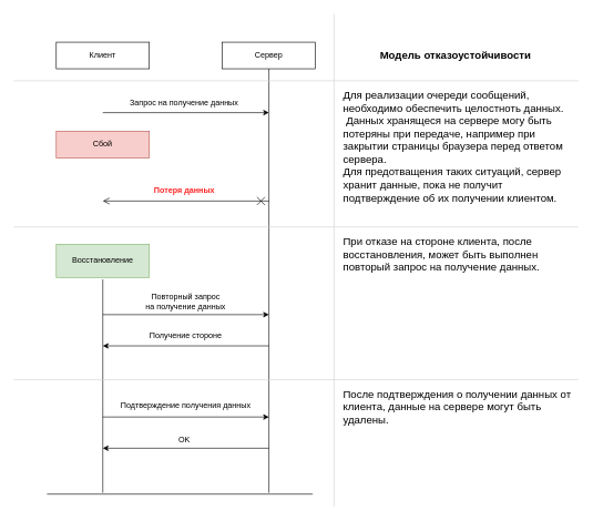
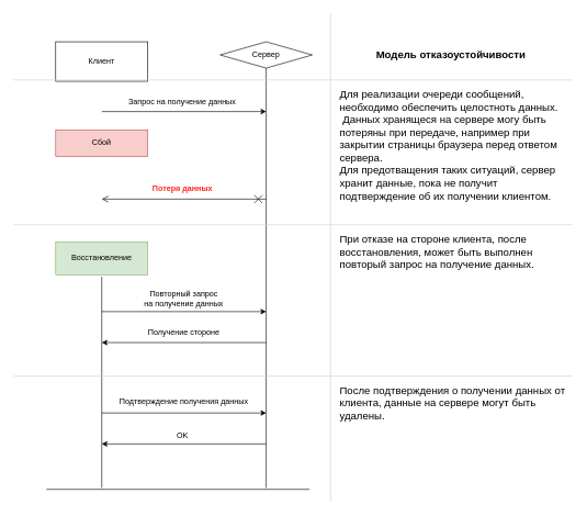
- <mxCell id="2" value="Клиент" style="rounded=0;whiteSpace=wrap;html=1;" parent="1" vertex="1"><mxGeometry x="84" y="63" width="140" height="40" as="geometry" /></mxCell>
+ <mxCell id="2" value="Клиент" style="rounded=0;whiteSpace=wrap;html=1;" parent="1" vertex="1"><mxGeometry x="84" y="63" width="140" height="60" as="geometry" /></mxCell>
- <mxCell id="3" value="Сервер" style="rounded=0;whiteSpace=wrap;html=1;" parent="1" vertex="1"><mxGeometry x="334" y="63" width="140" height="40" as="geometry" /></mxCell>
+ <mxCell id="3" value="Сервер" style="rhombus;whiteSpace=wrap;html=1;" parent="1" vertex="1"><mxGeometry x="334" y="63" width="140" height="40" as="geometry" /></mxCell>
